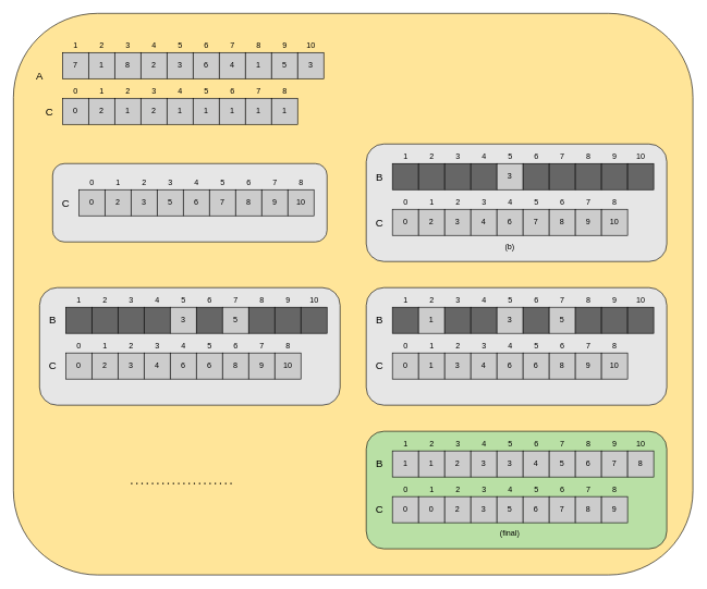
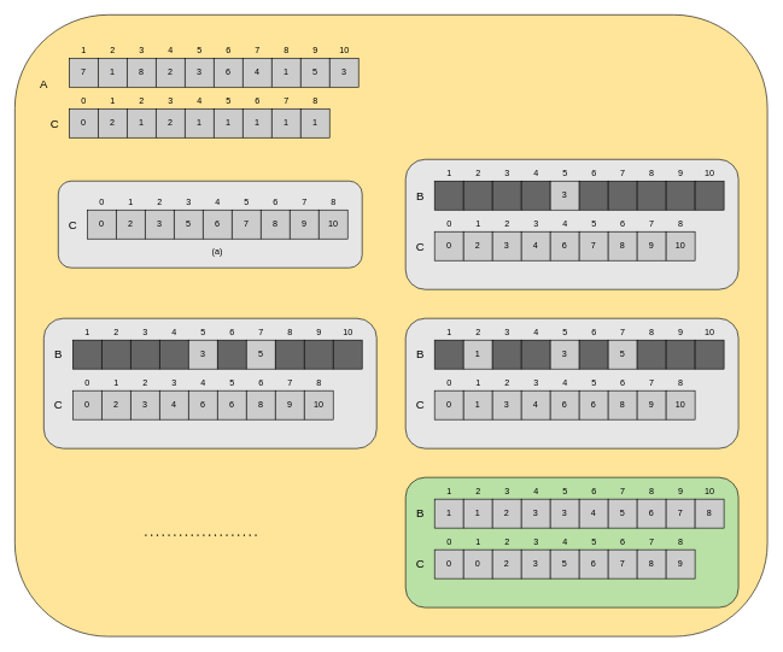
+ <mxCell id="64" value="&lt;font style=&quot;font-size: 12px&quot;&gt;(a)&lt;/font&gt;" style="text;html=1;strokeColor=none;fillColor=none;align=center;verticalAlign=middle;whiteSpace=wrap;rounded=0;fontSize=16;" vertex="1" parent="1"><mxGeometry x="270" y="330" width="60" height="30" as="geometry" /></mxCell>
- <mxCell id="84" value="&lt;font style=&quot;font-size: 12px&quot;&gt;(b)&lt;/font&gt;" style="text;html=1;strokeColor=none;fillColor=none;align=center;verticalAlign=middle;whiteSpace=wrap;rounded=0;fontSize=16;" vertex="1" parent="1"><mxGeometry x="750" y="360" width="60" height="30" as="geometry" /></mxCell>
- <mxCell id="208" value="&lt;font style=&quot;font-size: 12px&quot;&gt;(final)&lt;/font&gt;" style="text;html=1;strokeColor=none;fillColor=none;align=center;verticalAlign=middle;whiteSpace=wrap;rounded=0;fontSize=16;" vertex="1" parent="1"><mxGeometry x="750" y="800" width="60" height="30" as="geometry" /></mxCell>
